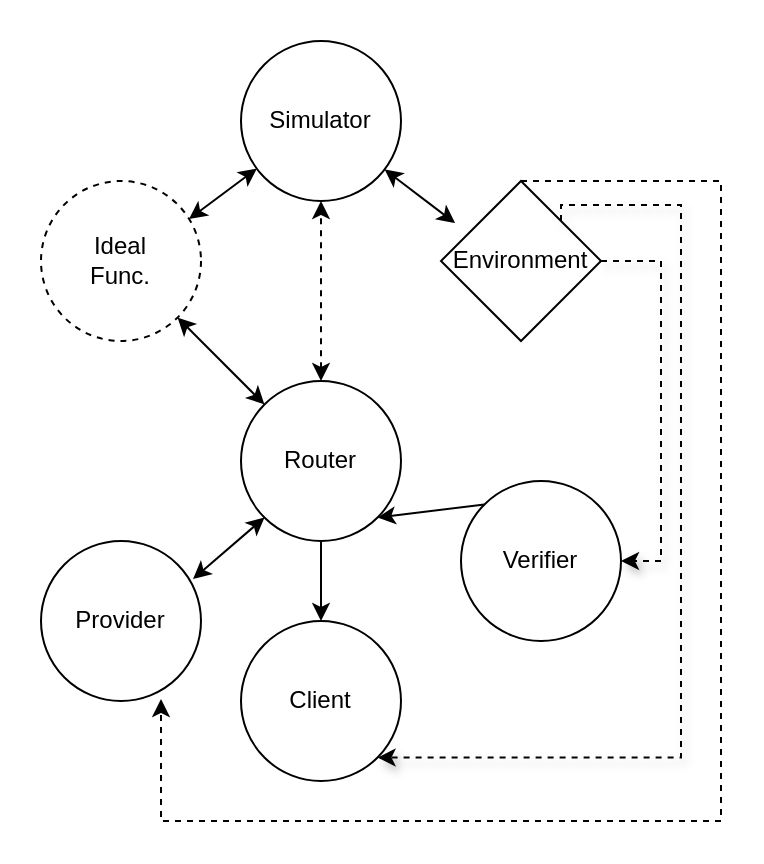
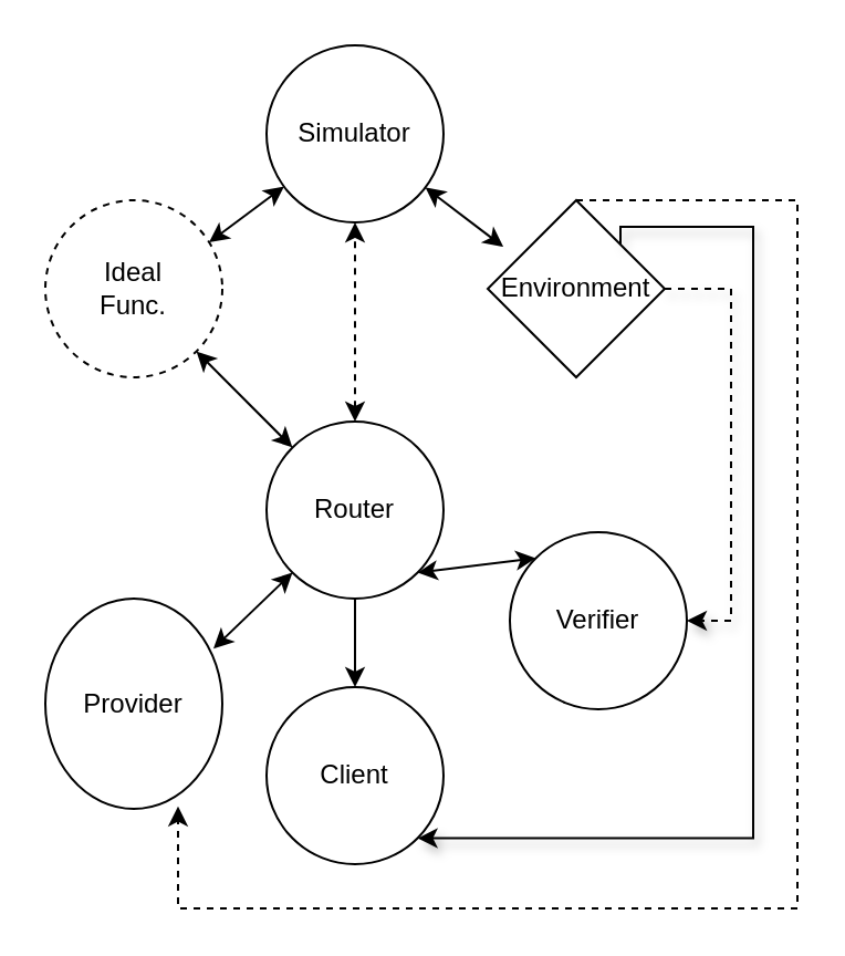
- <mxCell id="9" value="" style="endArrow=none;startArrow=classic;html=1;rounded=0;exitX=1;exitY=1;exitDx=0;exitDy=0;entryX=0;entryY=0;entryDx=0;entryDy=0;" edge="1" parent="1" source="6" target="8"><mxGeometry width="50" height="50" relative="1" as="geometry"><mxPoint x="200" y="410" as="sourcePoint" /><mxPoint x="250" y="360" as="targetPoint" /></mxGeometry></mxCell>
+ <mxCell id="9" value="" style="endArrow=classic;startArrow=classic;html=1;rounded=0;exitX=1;exitY=1;exitDx=0;exitDy=0;entryX=0;entryY=0;entryDx=0;entryDy=0;" edge="1" parent="1" source="6" target="8"><mxGeometry width="50" height="50" relative="1" as="geometry"><mxPoint x="200" y="410" as="sourcePoint" /><mxPoint x="250" y="360" as="targetPoint" /></mxGeometry></mxCell>
- <mxCell id="17" style="edgeStyle=orthogonalEdgeStyle;rounded=0;orthogonalLoop=1;jettySize=auto;html=1;exitX=1;exitY=0;exitDx=0;exitDy=0;shadow=1;dashed=1;entryX=1;entryY=1;entryDx=0;entryDy=0;" edge="1" parent="1" source="13" target="4"><mxGeometry relative="1" as="geometry"><mxPoint x="310" y="140" as="sourcePoint" /><mxPoint x="220" y="360" as="targetPoint" /><Array as="points"><mxPoint x="340" y="102" /><mxPoint x="340" y="378" /></Array></mxGeometry></mxCell>
+ <mxCell id="17" style="edgeStyle=orthogonalEdgeStyle;rounded=0;orthogonalLoop=1;jettySize=auto;html=1;exitX=1;exitY=0;exitDx=0;exitDy=0;shadow=1;dashed=0;entryX=1;entryY=1;entryDx=0;entryDy=0;" edge="1" parent="1" source="13" target="4"><mxGeometry relative="1" as="geometry"><mxPoint x="310" y="140" as="sourcePoint" /><mxPoint x="220" y="360" as="targetPoint" /><Array as="points"><mxPoint x="340" y="102" /><mxPoint x="340" y="378" /></Array></mxGeometry></mxCell>
- <mxCell id="2" value="Provider" style="ellipse;whiteSpace=wrap;html=1;aspect=fixed;" vertex="1" parent="1"><mxGeometry x="20" y="270" width="80" height="80" as="geometry" /></mxCell>
+ <mxCell id="2" value="Provider" style="ellipse;whiteSpace=wrap;html=1;aspect=fixed;" vertex="1" parent="1"><mxGeometry x="20" y="270" width="80" height="95" as="geometry" /></mxCell>
